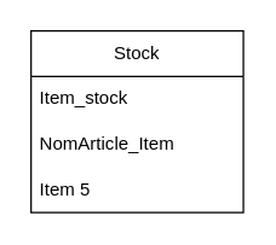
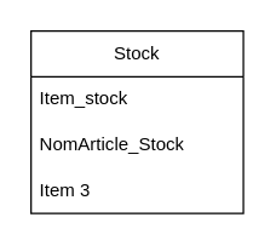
- <mxCell id="4" value="NomArticle_Item" style="text;strokeColor=none;fillColor=none;align=left;verticalAlign=middle;spacingLeft=4;spacingRight=4;overflow=hidden;points=[[0,0.5],[1,0.5]];portConstraint=eastwest;rotatable=0;whiteSpace=wrap;html=1;" vertex="1" parent="2"><mxGeometry y="60" width="140" height="30" as="geometry" /></mxCell>
+ <mxCell id="4" value="NomArticle_Stock" style="text;strokeColor=none;fillColor=none;align=left;verticalAlign=middle;spacingLeft=4;spacingRight=4;overflow=hidden;points=[[0,0.5],[1,0.5]];portConstraint=eastwest;rotatable=0;whiteSpace=wrap;html=1;" vertex="1" parent="2"><mxGeometry y="60" width="140" height="30" as="geometry" /></mxCell>
- <mxCell id="5" value="Item 5" style="text;strokeColor=none;fillColor=none;align=left;verticalAlign=middle;spacingLeft=4;spacingRight=4;overflow=hidden;points=[[0,0.5],[1,0.5]];portConstraint=eastwest;rotatable=0;whiteSpace=wrap;html=1;" vertex="1" parent="2"><mxGeometry y="90" width="140" height="30" as="geometry" /></mxCell>
+ <mxCell id="5" value="Item 3" style="text;strokeColor=none;fillColor=none;align=left;verticalAlign=middle;spacingLeft=4;spacingRight=4;overflow=hidden;points=[[0,0.5],[1,0.5]];portConstraint=eastwest;rotatable=0;whiteSpace=wrap;html=1;" vertex="1" parent="2"><mxGeometry y="90" width="140" height="30" as="geometry" /></mxCell>
